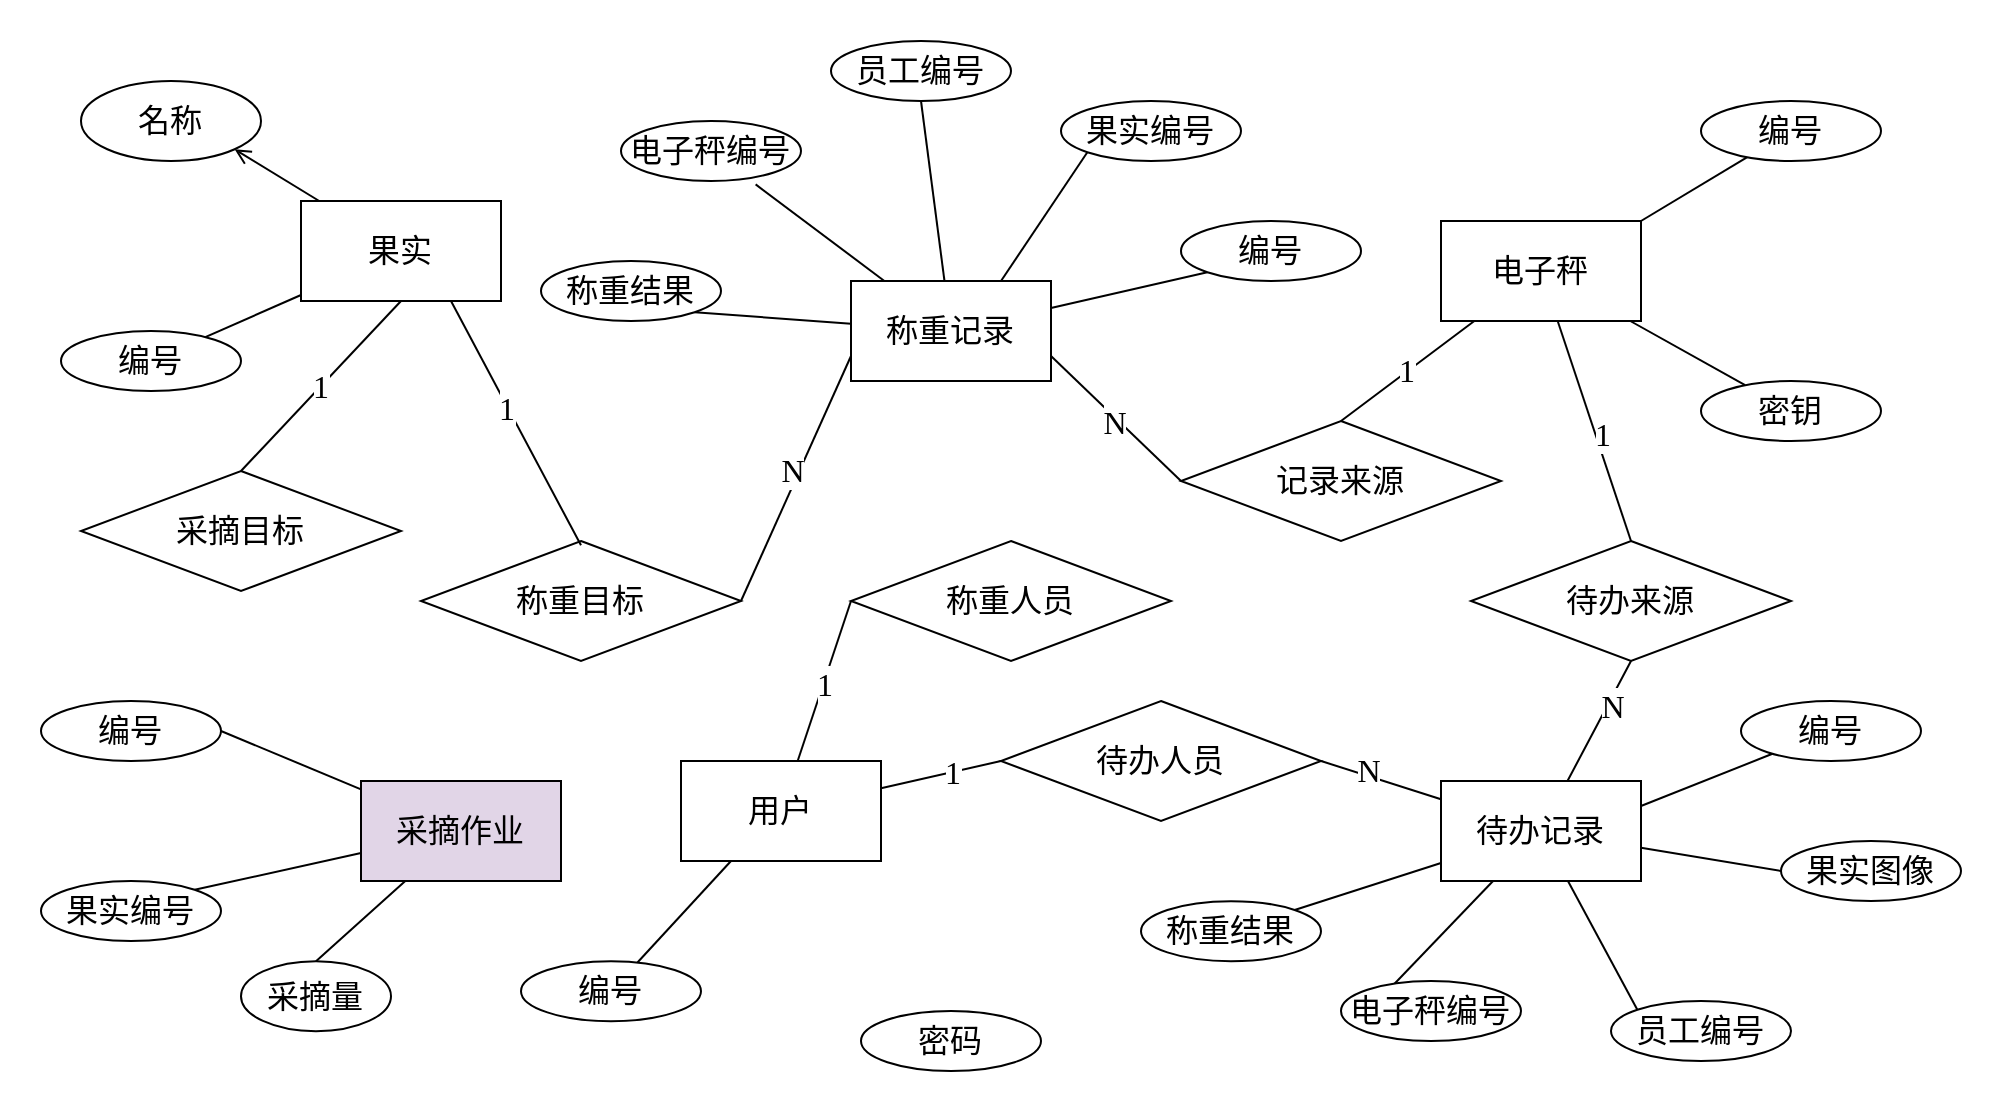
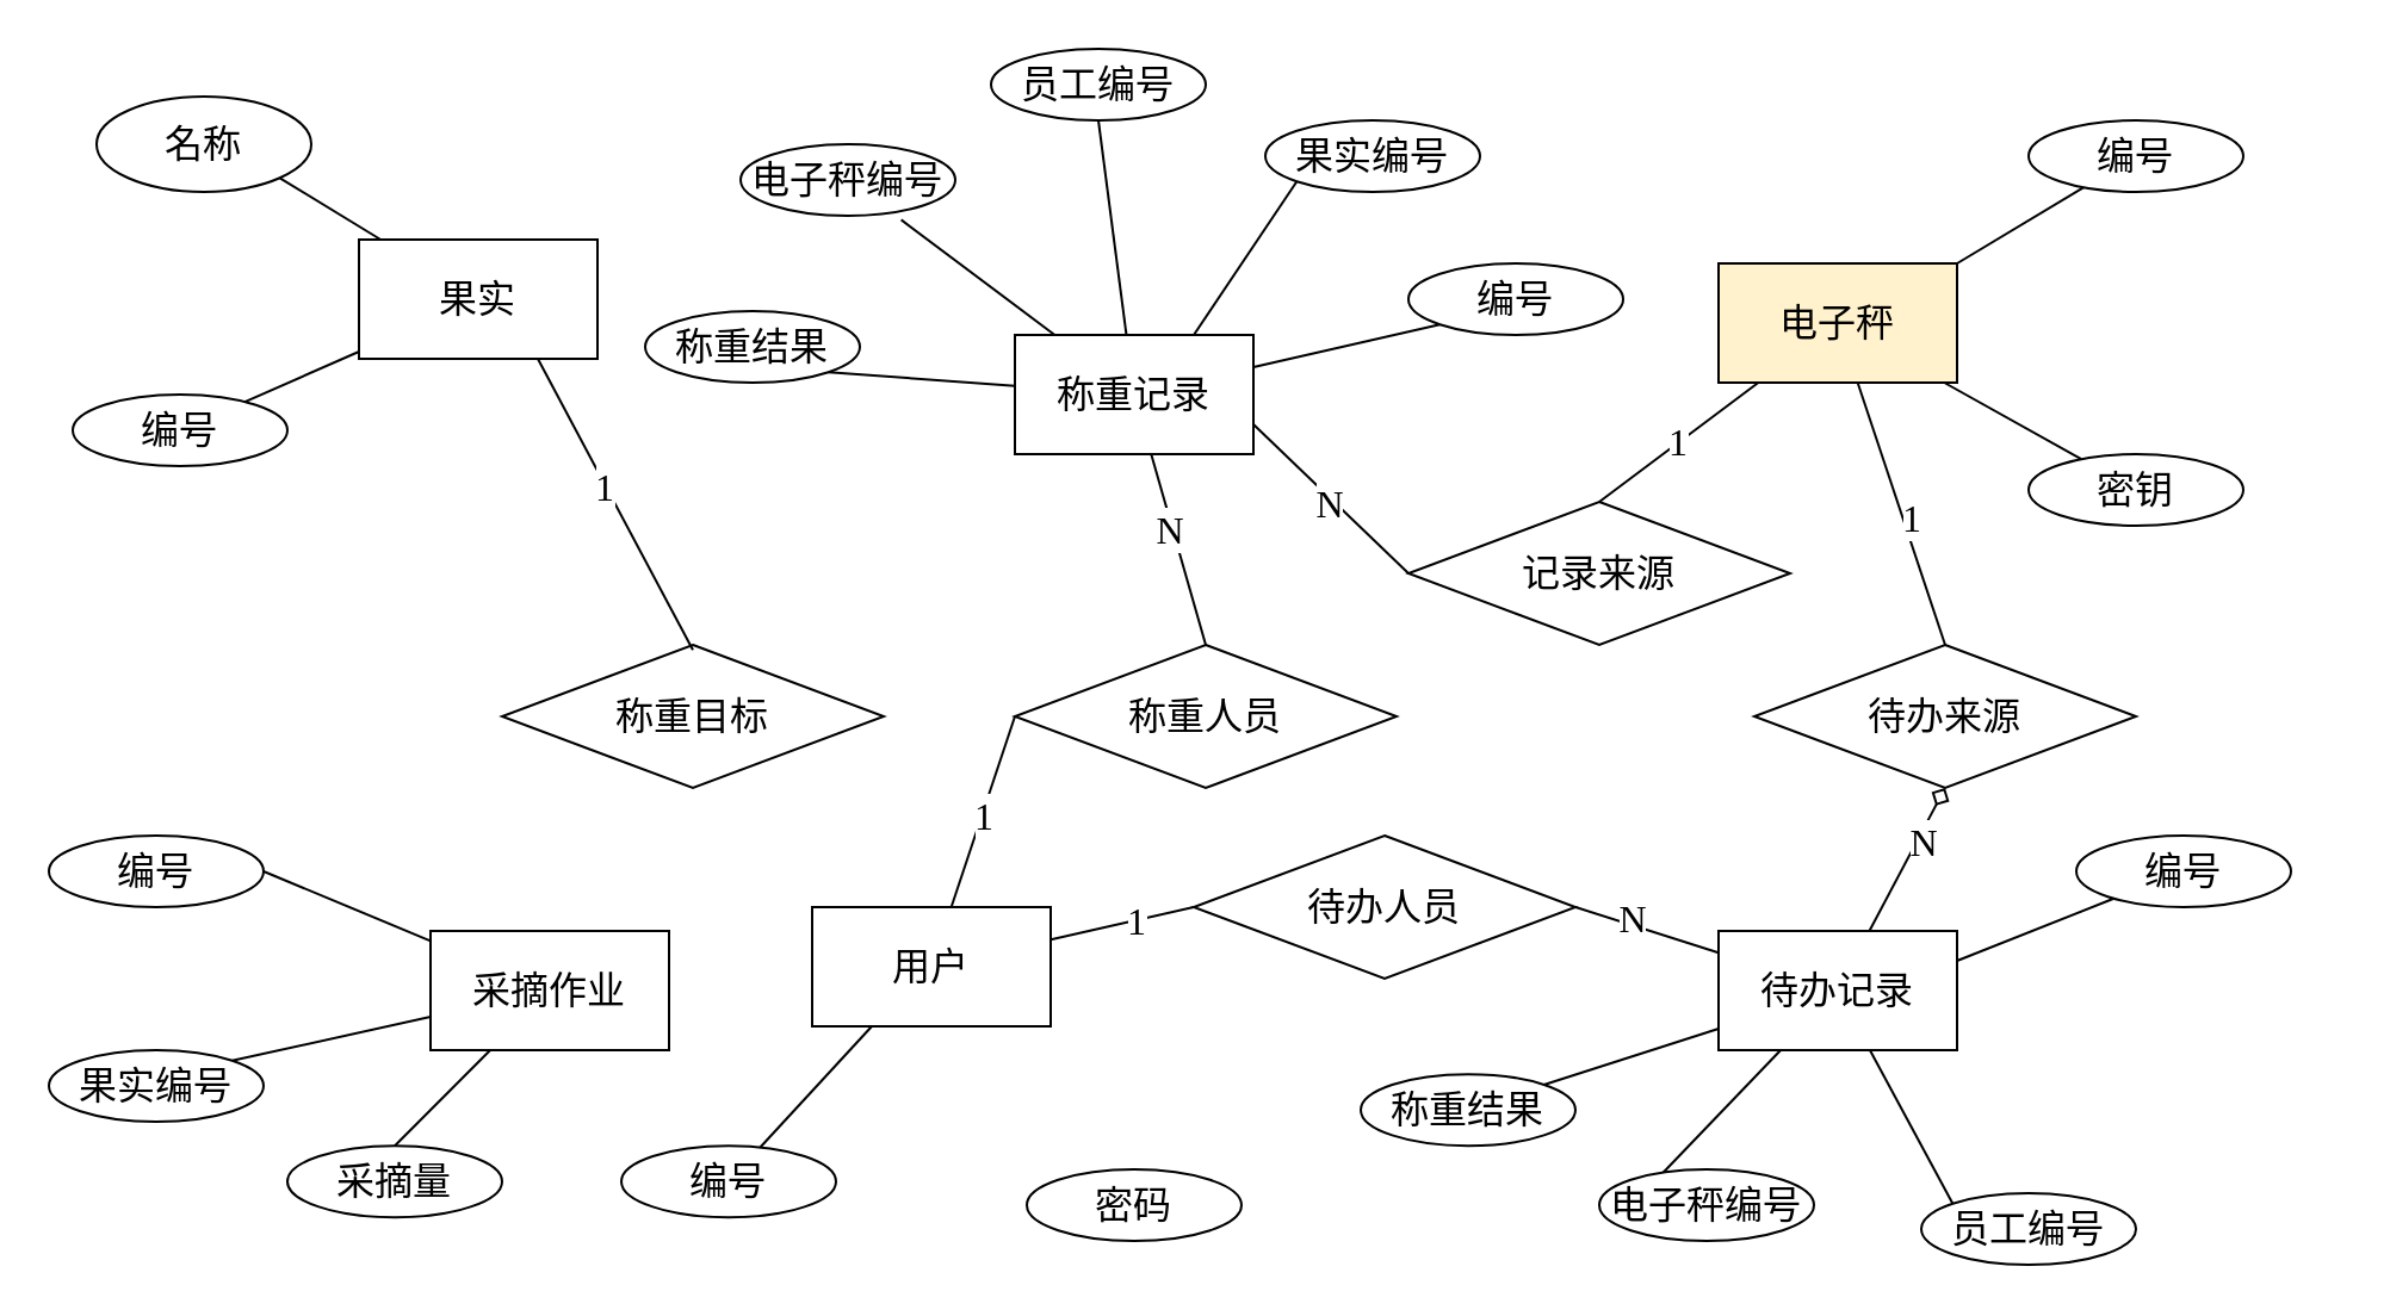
- <mxCell id="3" style="edgeStyle=none;html=1;entryX=1;entryY=1;entryDx=0;entryDy=0;endArrow=open;endFill=0;fontFamily=Songti SC;fontSize=16;" parent="1" source="4" target="13" edge="1"><mxGeometry relative="1" as="geometry" /></mxCell>
+ <mxCell id="3" style="edgeStyle=none;html=1;entryX=1;entryY=1;entryDx=0;entryDy=0;endArrow=none;endFill=0;fontFamily=Songti SC;fontSize=16;" parent="1" source="4" target="13" edge="1"><mxGeometry relative="1" as="geometry" /></mxCell>
- <mxCell id="17" value="电子秤" style="whiteSpace=wrap;html=1;align=center;fontSize=16;fontFamily=Songti SC;" parent="1" vertex="1"><mxGeometry x="720" y="110" width="100" height="50" as="geometry" /></mxCell>
+ <mxCell id="17" value="电子秤" style="whiteSpace=wrap;html=1;align=center;fontSize=16;fontFamily=Songti SC;fillColor=#fff2cc;" parent="1" vertex="1"><mxGeometry x="720" y="110" width="100" height="50" as="geometry" /></mxCell>
- <mxCell id="9" value="1" style="edgeStyle=none;html=1;entryX=0.5;entryY=1;entryDx=0;entryDy=0;strokeColor=default;endArrow=none;endFill=0;fontSize=16;fontFamily=Songti SC;exitX=0.5;exitY=0;exitDx=0;exitDy=0;" parent="1" source="10" target="4" edge="1"><mxGeometry relative="1" as="geometry" /></mxCell>
- <mxCell id="34" style="edgeStyle=none;html=1;entryX=0;entryY=0.75;entryDx=0;entryDy=0;strokeColor=default;endArrow=none;endFill=0;exitX=1;exitY=0.5;exitDx=0;exitDy=0;fontSize=16;fontFamily=Songti SC;" parent="1" source="36" target="29" edge="1"><mxGeometry relative="1" as="geometry" /></mxCell>
- <mxCell id="35" value="N" style="edgeLabel;html=1;align=center;verticalAlign=middle;resizable=0;points=[];fontSize=16;fontFamily=Songti SC;" parent="34" vertex="1" connectable="0"><mxGeometry x="0.049" y="3" width="40" height="30" relative="1" as="geometry"><mxPoint x="-20" y="-15" as="offset" /></mxGeometry></mxCell>
+ <mxCell id="27" style="edgeStyle=none;html=1;entryX=0.5;entryY=0;entryDx=0;entryDy=0;endArrow=none;endFill=0;fontFamily=Songti SC;fontSize=16;" parent="1" source="29" target="33" edge="1"><mxGeometry relative="1" as="geometry" /></mxCell>
+ <mxCell id="28" value="N" style="edgeLabel;html=1;align=center;verticalAlign=middle;resizable=0;points=[];fontFamily=Songti SC;fontSize=16;" parent="27" vertex="1" connectable="0"><mxGeometry x="-0.234" y="-1" relative="1" as="geometry"><mxPoint as="offset" /></mxGeometry></mxCell>
- <mxCell id="10" value="采摘目标" style="shape=rhombus;perimeter=rhombusPerimeter;whiteSpace=wrap;html=1;align=center;fontSize=16;fontFamily=Songti SC;" parent="1" vertex="1"><mxGeometry x="40" y="235" width="160" height="60" as="geometry" /></mxCell>
- <mxCell id="59" style="edgeStyle=none;html=1;entryX=0.5;entryY=1;entryDx=0;entryDy=0;endArrow=none;endFill=0;fontFamily=Songti SC;fontSize=16;" parent="1" source="61" target="71" edge="1"><mxGeometry relative="1" as="geometry" /></mxCell>
+ <mxCell id="59" style="edgeStyle=none;html=1;entryX=0.5;entryY=1;entryDx=0;entryDy=0;endArrow=diamond;endFill=0;fontFamily=Songti SC;fontSize=16;" parent="1" source="61" target="71" edge="1"><mxGeometry relative="1" as="geometry" /></mxCell>
- <mxCell id="8" value="采摘作业" style="whiteSpace=wrap;html=1;align=center;fontSize=16;fontFamily=Songti SC;fillColor=#e1d5e7;" parent="1" vertex="1"><mxGeometry x="180" y="390" width="100" height="50" as="geometry" /></mxCell>
+ <mxCell id="8" value="采摘作业" style="whiteSpace=wrap;html=1;align=center;fontSize=16;fontFamily=Songti SC;" parent="1" vertex="1"><mxGeometry x="180" y="390" width="100" height="50" as="geometry" /></mxCell>
- <mxCell id="53" style="edgeStyle=none;html=1;entryX=0;entryY=0.5;entryDx=0;entryDy=0;endArrow=none;endFill=0;fontSize=16;fontFamily=Songti SC;" parent="1" source="61" target="62" edge="1"><mxGeometry relative="1" as="geometry" /></mxCell>
- <mxCell id="62" value="果实图像" style="ellipse;whiteSpace=wrap;html=1;align=center;fontSize=16;fontFamily=Songti SC;" parent="1" vertex="1"><mxGeometry x="890" y="420" width="90" height="30" as="geometry" /></mxCell>
- <mxCell id="48" value="采摘量" style="ellipse;whiteSpace=wrap;html=1;align=center;fontSize=16;fontFamily=Songti SC;" parent="1" vertex="1"><mxGeometry x="120" y="480.09" width="75" height="35" as="geometry" /></mxCell>
+ <mxCell id="48" value="采摘量" style="ellipse;whiteSpace=wrap;html=1;align=center;fontSize=16;fontFamily=Songti SC;" parent="1" vertex="1"><mxGeometry x="120" y="480.09" width="90" height="30" as="geometry" /></mxCell>
- <mxCell id="51" value="密码" style="ellipse;whiteSpace=wrap;html=1;align=center;fontSize=16;fontFamily=Songti SC;" parent="1" vertex="1"><mxGeometry x="430" y="505" width="90" height="30" as="geometry" /></mxCell>
+ <mxCell id="51" value="密码" style="ellipse;whiteSpace=wrap;html=1;align=center;fontSize=16;fontFamily=Songti SC;" parent="1" vertex="1"><mxGeometry x="430" y="490" width="90" height="30" as="geometry" /></mxCell>
